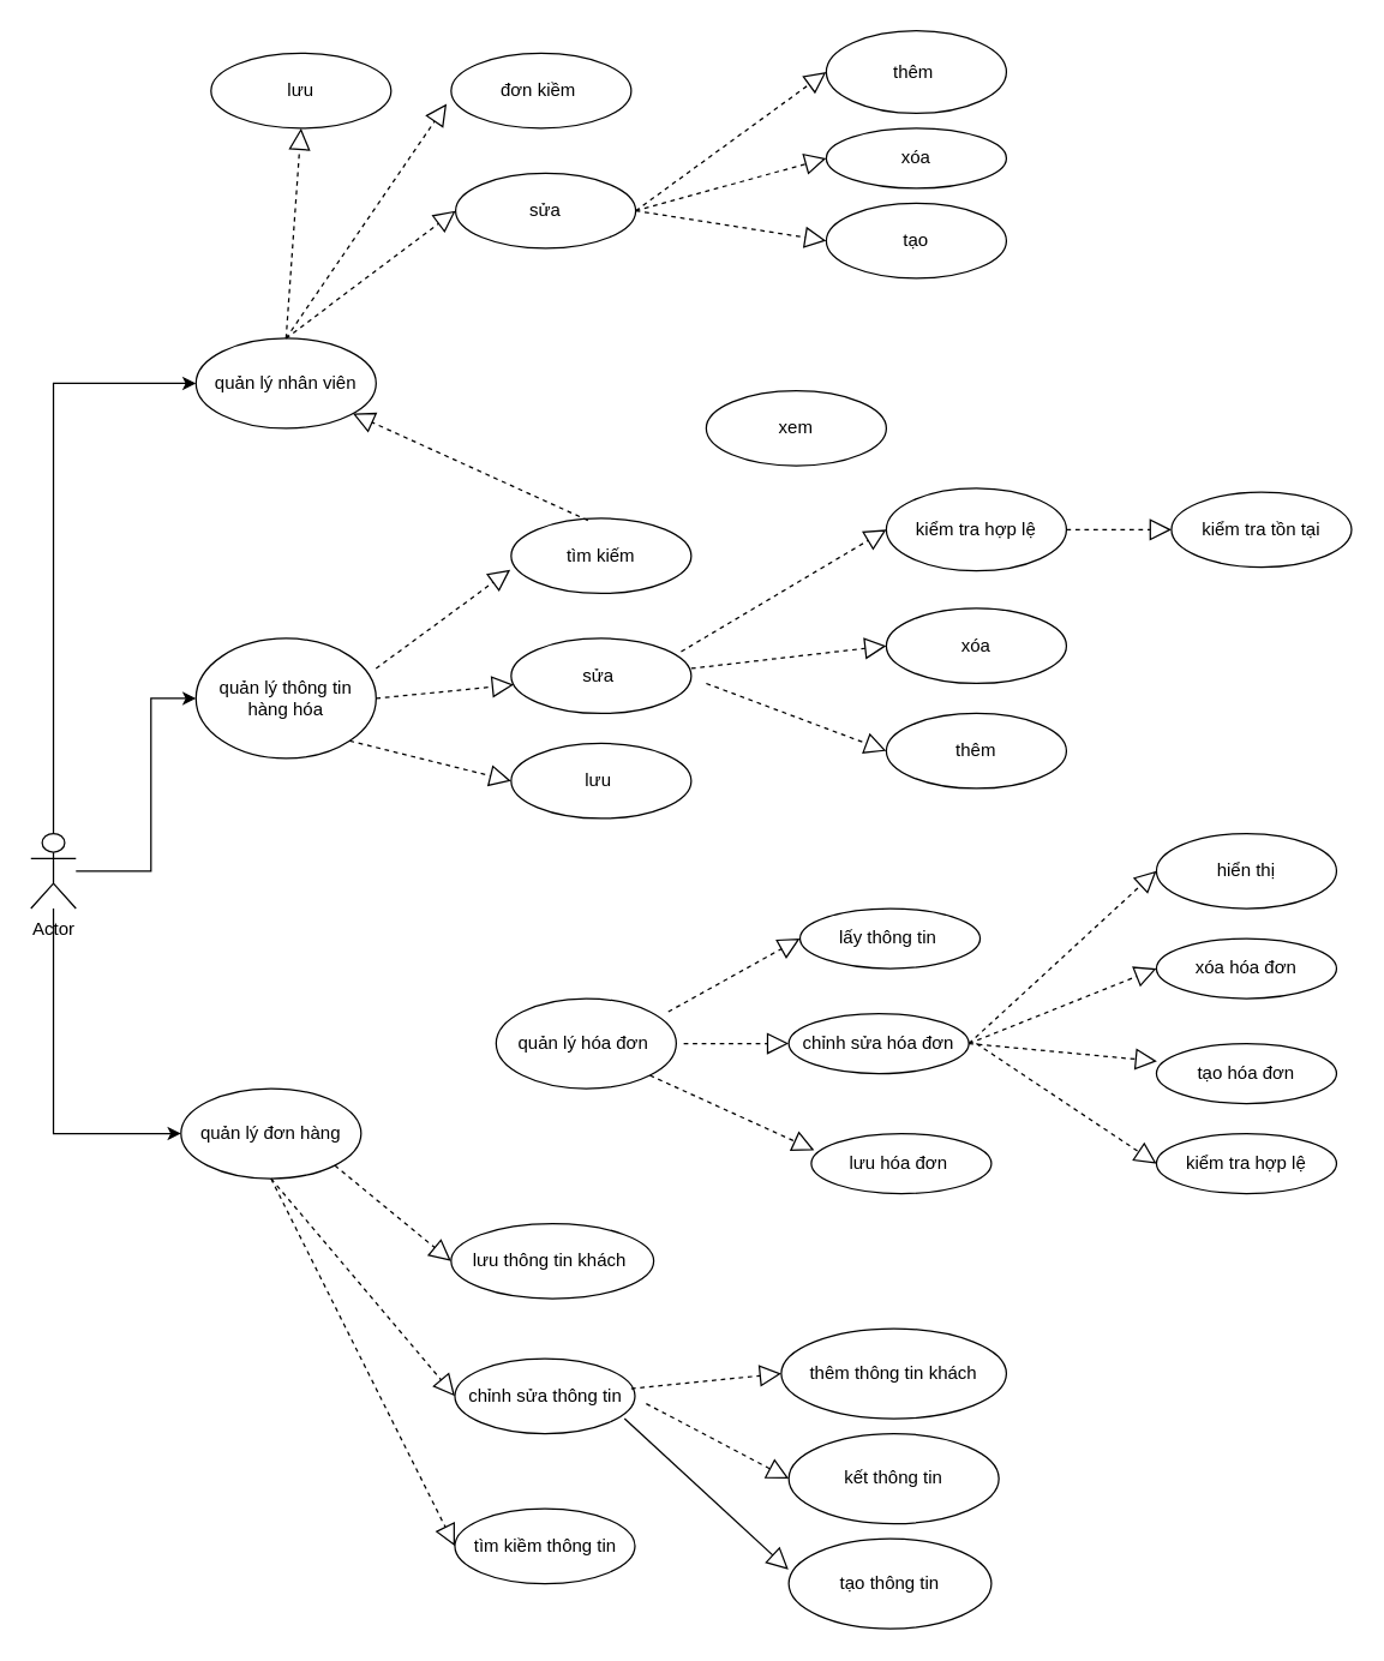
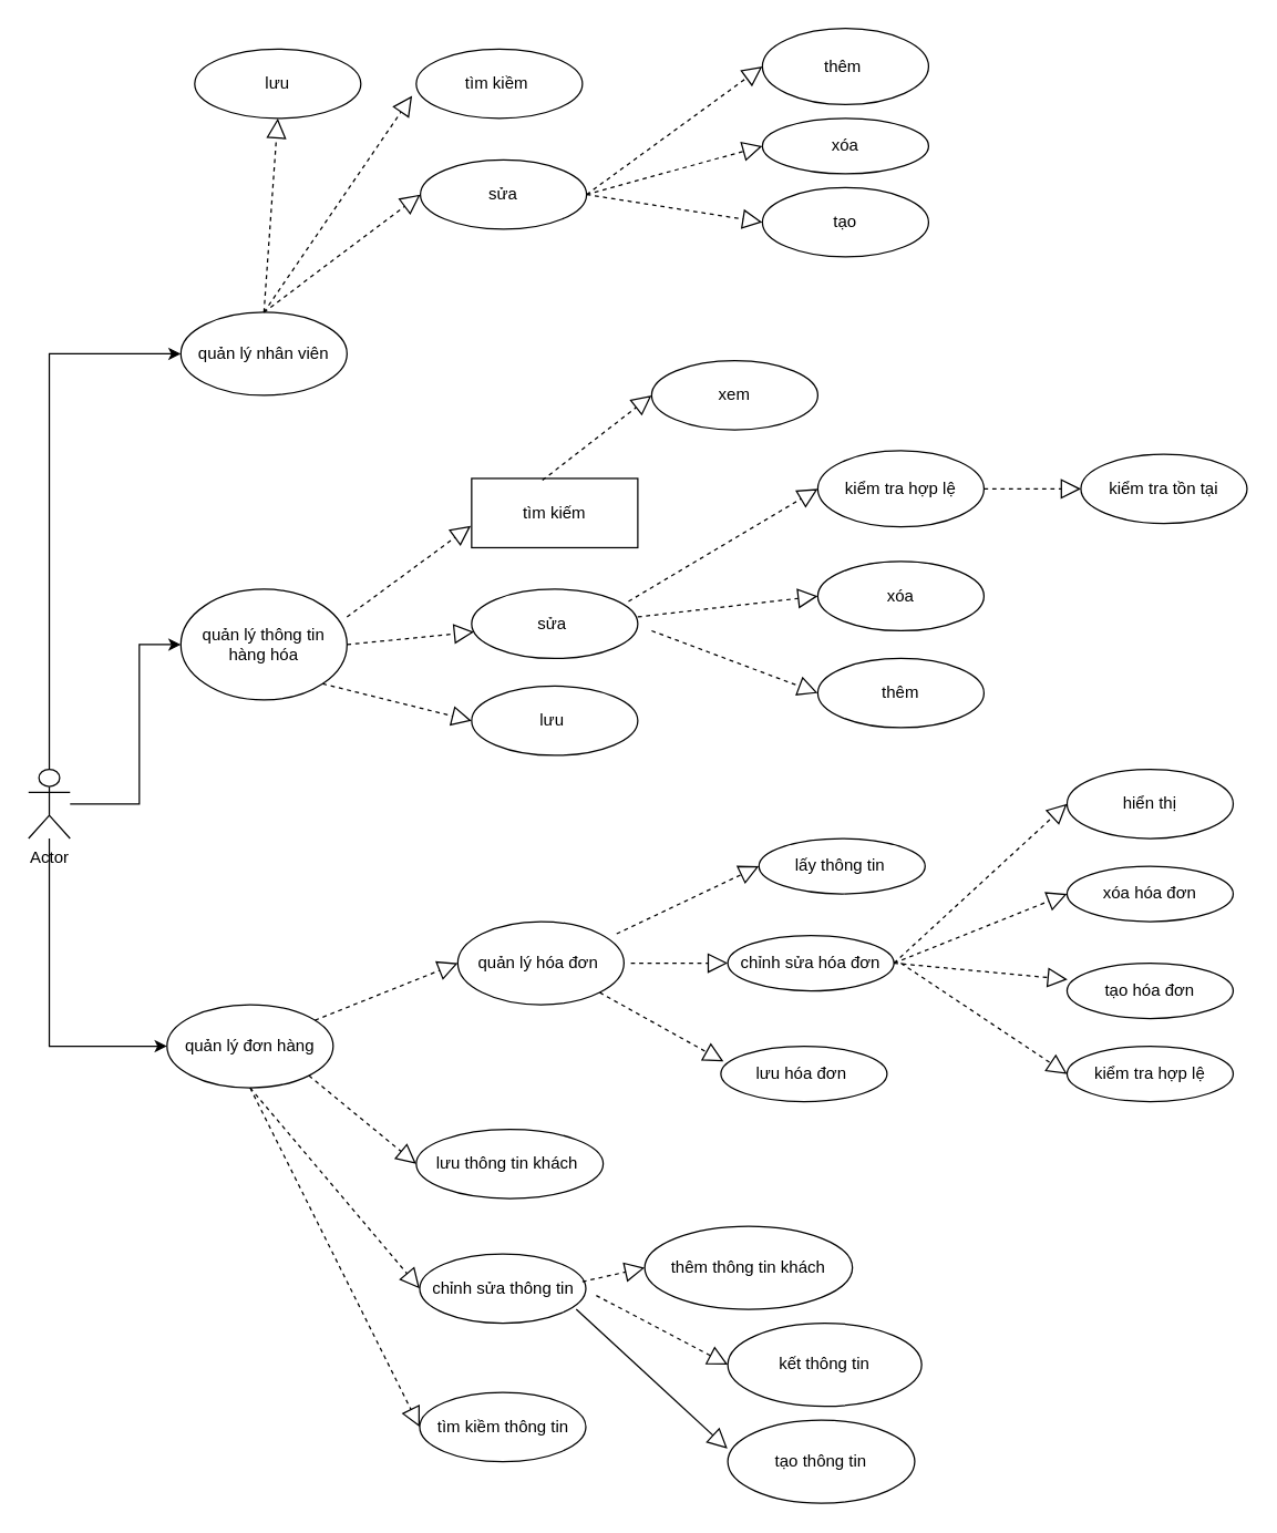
- <mxCell id="31" value="đơn kiềm&amp;nbsp;" style="ellipse;whiteSpace=wrap;html=1;" vertex="1" parent="1"><mxGeometry x="300" y="35" width="120" height="50" as="geometry" /></mxCell>
+ <mxCell id="31" value="tìm kiềm&amp;nbsp;" style="ellipse;whiteSpace=wrap;html=1;" vertex="1" parent="1"><mxGeometry x="300" y="35" width="120" height="50" as="geometry" /></mxCell>
- <mxCell id="58" value="" style="endArrow=block;dashed=1;endFill=0;endSize=12;html=1;rounded=0;exitX=0.426;exitY=0.026;exitDx=0;exitDy=0;exitPerimeter=0;" edge="1" parent="1" source="7" target="30"><mxGeometry width="160" relative="1" as="geometry"><mxPoint x="420" y="195" as="sourcePoint" /><mxPoint x="580" y="195" as="targetPoint" /></mxGeometry></mxCell>
+ <mxCell id="58" value="" style="endArrow=block;dashed=1;endFill=0;endSize=12;html=1;rounded=0;entryX=0;entryY=0.5;entryDx=0;entryDy=0;exitX=0.426;exitY=0.026;exitDx=0;exitDy=0;exitPerimeter=0;" edge="1" parent="1" source="7" target="6"><mxGeometry width="160" relative="1" as="geometry"><mxPoint x="420" y="195" as="sourcePoint" /><mxPoint x="580" y="195" as="targetPoint" /></mxGeometry></mxCell>
- <mxCell id="7" value="tìm kiếm" style="ellipse;whiteSpace=wrap;html=1;" vertex="1" parent="1"><mxGeometry x="340" y="345" width="120" height="50" as="geometry" /></mxCell>
+ <mxCell id="7" value="tìm kiếm" style="whiteSpace=wrap;html=1;rounded=0;" vertex="1" parent="1"><mxGeometry x="340" y="345" width="120" height="50" as="geometry" /></mxCell>
- <mxCell id="13" value="lấy thông tin&amp;nbsp;" style="ellipse;whiteSpace=wrap;html=1;" vertex="1" parent="1"><mxGeometry x="532.5" y="605" width="120" height="40" as="geometry" /></mxCell>
+ <mxCell id="13" value="lấy thông tin&amp;nbsp;" style="ellipse;whiteSpace=wrap;html=1;" vertex="1" parent="1"><mxGeometry x="547.5" y="605" width="120" height="40" as="geometry" /></mxCell>
+ <mxCell id="37" value="" style="endArrow=block;dashed=1;endFill=0;endSize=12;html=1;rounded=0;entryX=0;entryY=0.5;entryDx=0;entryDy=0;" edge="1" parent="1" source="23" target="12"><mxGeometry width="160" relative="1" as="geometry"><mxPoint x="240" y="755" as="sourcePoint" /><mxPoint x="400" y="755" as="targetPoint" /></mxGeometry></mxCell>
- <mxCell id="16" value="lưu hóa đơn&amp;nbsp;" style="ellipse;whiteSpace=wrap;html=1;" vertex="1" parent="1"><mxGeometry x="540" y="755" width="120" height="40" as="geometry" /></mxCell>
+ <mxCell id="16" value="lưu hóa đơn&amp;nbsp;" style="ellipse;whiteSpace=wrap;html=1;" vertex="1" parent="1"><mxGeometry x="520" y="755" width="120" height="40" as="geometry" /></mxCell>
- <mxCell id="24" value="thêm thông tin khách" style="ellipse;whiteSpace=wrap;html=1;" vertex="1" parent="1"><mxGeometry x="520" y="885" width="150" height="60" as="geometry" /></mxCell>
+ <mxCell id="24" value="thêm thông tin khách" style="ellipse;whiteSpace=wrap;html=1;" vertex="1" parent="1"><mxGeometry x="465" y="885" width="150" height="60" as="geometry" /></mxCell>
